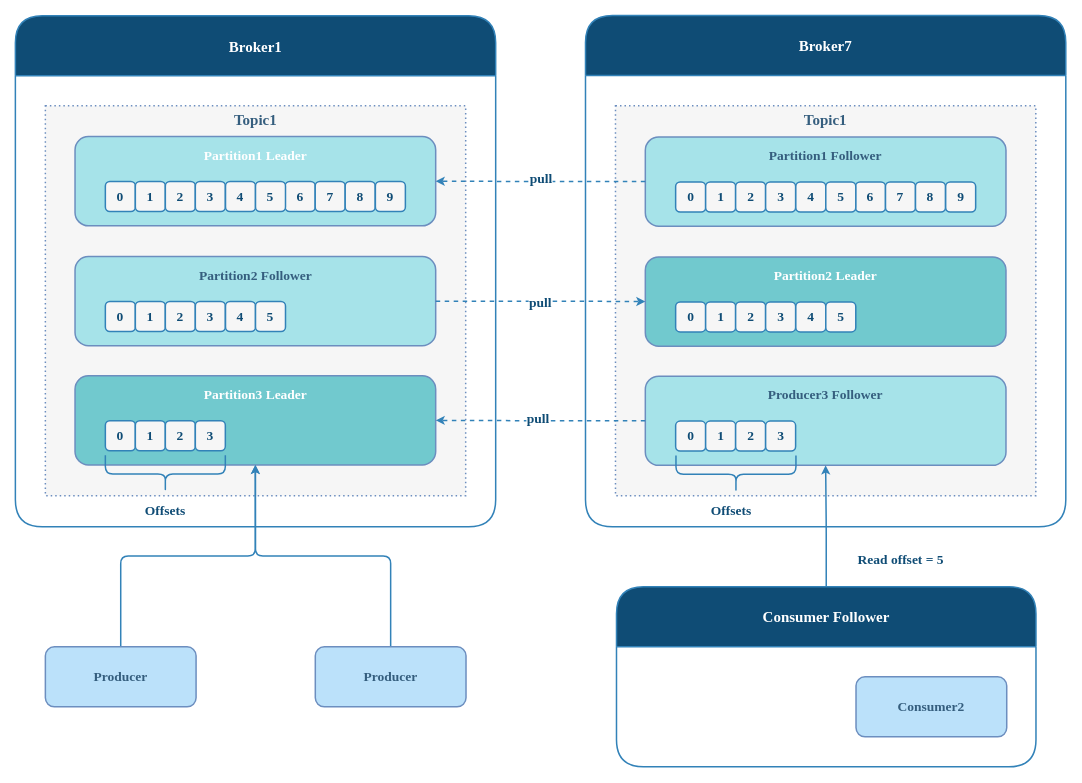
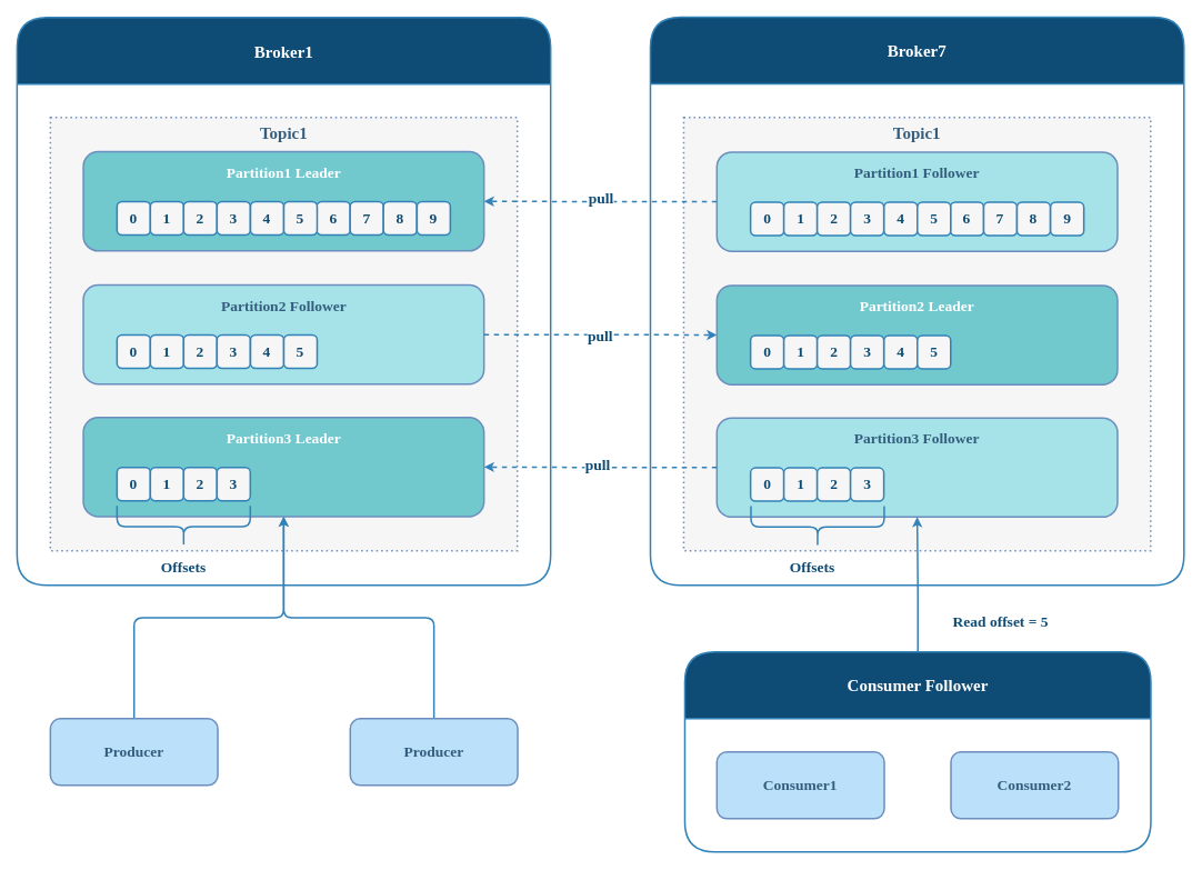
- <mxCell id="7" value="Partition1&amp;nbsp;&lt;span style=&quot;&quot;&gt;Leader&lt;/span&gt;" style="rounded=1;whiteSpace=wrap;html=1;shadow=0;align=center;verticalAlign=top;fontFamily=ZCOOL QingKe HuangYou;fontSource=https%3A%2F%2Ffonts.googleapis.com%2Fcss%3Ffamily%3DZCOOL%2BQingKe%2BHuangYou;fontSize=18;fontColor=#FFFFFF;fillColor=#a6e3e9;strokeColor=#6C8EBF;strokeWidth=2;fontStyle=1;spacing=10;" parent="4" vertex="1"><mxGeometry x="39.56" y="41" width="481" height="119" as="geometry" /></mxCell>
+ <mxCell id="7" value="Partition1&amp;nbsp;&lt;span style=&quot;&quot;&gt;Leader&lt;/span&gt;" style="rounded=1;whiteSpace=wrap;html=1;shadow=0;align=center;verticalAlign=top;fontFamily=ZCOOL QingKe HuangYou;fontSource=https%3A%2F%2Ffonts.googleapis.com%2Fcss%3Ffamily%3DZCOOL%2BQingKe%2BHuangYou;fontSize=18;fontColor=#FFFFFF;fillColor=#71C9CE;strokeColor=#6C8EBF;strokeWidth=2;fontStyle=1;spacing=10;" parent="4" vertex="1"><mxGeometry x="39.56" y="41" width="481" height="119" as="geometry" /></mxCell>
- <mxCell id="39" value="Producer3 Follower" style="rounded=1;whiteSpace=wrap;html=1;shadow=0;align=center;verticalAlign=top;fontFamily=ZCOOL QingKe HuangYou;fontSource=https%3A%2F%2Ffonts.googleapis.com%2Fcss%3Ffamily%3DZCOOL%2BQingKe%2BHuangYou;fontSize=18;fontColor=#355E7E;fillColor=#A6E3E9;strokeColor=#6C8EBF;strokeWidth=2;fontStyle=1;spacing=10;" parent="37" vertex="1"><mxGeometry x="39.78" y="360.5" width="481" height="119" as="geometry" /></mxCell>
+ <mxCell id="39" value="Partition3 Follower" style="rounded=1;whiteSpace=wrap;html=1;shadow=0;align=center;verticalAlign=top;fontFamily=ZCOOL QingKe HuangYou;fontSource=https%3A%2F%2Ffonts.googleapis.com%2Fcss%3Ffamily%3DZCOOL%2BQingKe%2BHuangYou;fontSize=18;fontColor=#355E7E;fillColor=#A6E3E9;strokeColor=#6C8EBF;strokeWidth=2;fontStyle=1;spacing=10;" parent="37" vertex="1"><mxGeometry x="39.78" y="360.5" width="481" height="119" as="geometry" /></mxCell>
+ <mxCell id="32" value="Consumer1" style="rounded=1;whiteSpace=wrap;html=1;shadow=0;align=center;verticalAlign=middle;fontFamily=ZCOOL QingKe HuangYou;fontSource=https%3A%2F%2Ffonts.googleapis.com%2Fcss%3Ffamily%3DZCOOL%2BQingKe%2BHuangYou;fontSize=18;fontColor=#355E7E;fillColor=#BBE1FA;strokeColor=#6C8EBF;strokeWidth=2;fontStyle=1;spacing=10;" parent="31" vertex="1"><mxGeometry x="38.44" y="120" width="201" height="80" as="geometry" /></mxCell>
